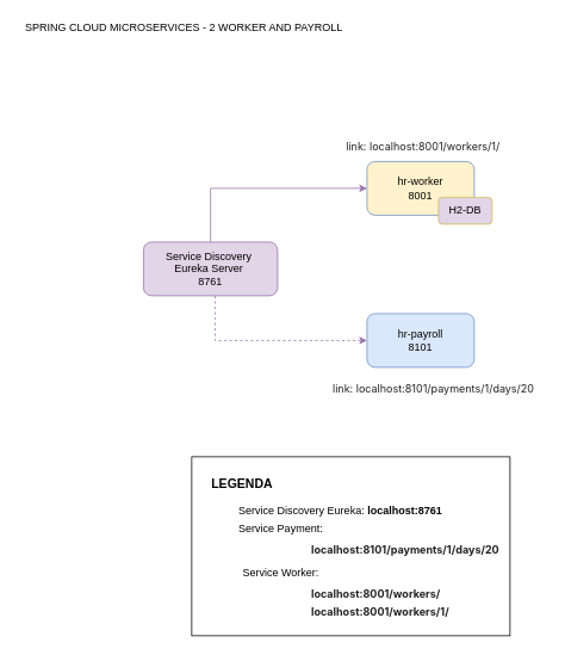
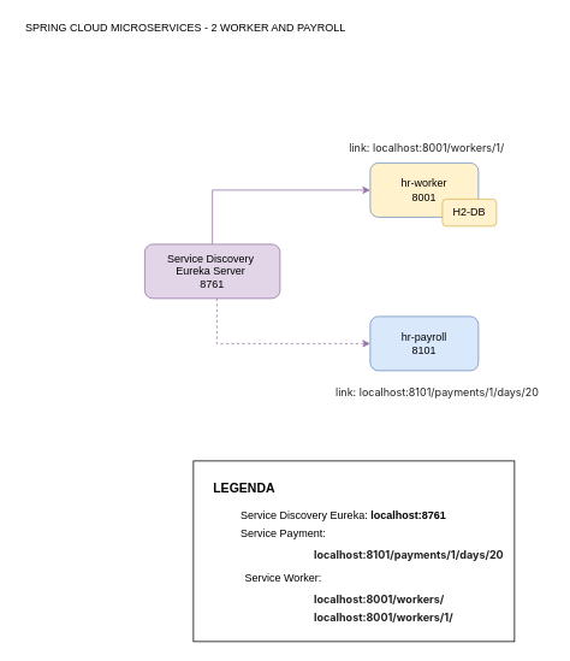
- <mxCell id="8" value="H2-DB&lt;br&gt;" style="rounded=1;whiteSpace=wrap;html=1;fillColor=#e1d5e7;strokeColor=#d6b656;" parent="1" vertex="1"><mxGeometry x="490" y="220" width="60" height="30" as="geometry" /></mxCell>
+ <mxCell id="8" value="H2-DB&lt;br&gt;" style="rounded=1;whiteSpace=wrap;html=1;fillColor=#fff2cc;strokeColor=#d6b656;" parent="1" vertex="1"><mxGeometry x="490" y="220" width="60" height="30" as="geometry" /></mxCell>
